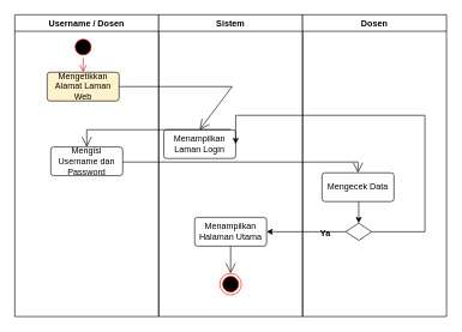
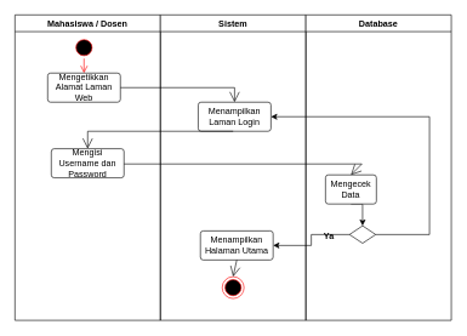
- <mxCell id="2" value="Username / Dosen" style="swimlane;" vertex="1" parent="1"><mxGeometry x="20" y="20" width="200" height="420" as="geometry"><mxRectangle x="60" y="30" width="140" height="23" as="alternateBounds" /></mxGeometry></mxCell>
+ <mxCell id="2" value="Mahasiswa / Dosen" style="swimlane;" vertex="1" parent="1"><mxGeometry x="20" y="20" width="200" height="420" as="geometry"><mxRectangle x="60" y="30" width="140" height="23" as="alternateBounds" /></mxGeometry></mxCell>
- <mxCell id="13" value="Dosen" style="swimlane;" vertex="1" parent="1"><mxGeometry x="420" y="20" width="200" height="420" as="geometry" /></mxCell>
+ <mxCell id="13" value="Database" style="swimlane;" vertex="1" parent="1"><mxGeometry x="420" y="20" width="200" height="420" as="geometry" /></mxCell>
- <mxCell id="5" value="Mengetikkan Alamat Laman Web" style="rounded=1;arcSize=10;whiteSpace=wrap;html=1;align=center;fillColor=#fff2cc;" vertex="1" parent="2"><mxGeometry x="45" y="80" width="100" height="40" as="geometry" /></mxCell>
+ <mxCell id="5" value="Mengetikkan Alamat Laman Web" style="rounded=1;arcSize=10;whiteSpace=wrap;html=1;align=center;" vertex="1" parent="2"><mxGeometry x="45" y="80" width="100" height="40" as="geometry" /></mxCell>
- <mxCell id="8" value="Menampilkan Laman Login" style="rounded=1;arcSize=10;whiteSpace=wrap;html=1;align=center;" vertex="1" parent="7"><mxGeometry x="7" y="160" width="100" height="40" as="geometry" /></mxCell>
+ <mxCell id="8" value="Menampilkan Laman Login" style="rounded=1;arcSize=10;whiteSpace=wrap;html=1;align=center;" vertex="1" parent="7"><mxGeometry x="52" y="120" width="100" height="40" as="geometry" /></mxCell>
- <mxCell id="15" value="Mengecek Data" style="rounded=1;arcSize=10;whiteSpace=wrap;html=1;align=center;" vertex="1" parent="13"><mxGeometry x="27" y="220" width="100" height="40" as="geometry" /></mxCell>
+ <mxCell id="15" value="Mengecek Data" style="rounded=1;arcSize=10;whiteSpace=wrap;html=1;align=center;" vertex="1" parent="13"><mxGeometry x="27" y="220" width="70" height="40" as="geometry" /></mxCell>
- <mxCell id="9" value="Menampilkan Halaman Utama" style="rounded=1;arcSize=10;whiteSpace=wrap;html=1;align=center;" vertex="1" parent="7"><mxGeometry x="50" y="282" width="100" height="40" as="geometry" /></mxCell>
+ <mxCell id="9" value="Menampilkan Halaman Utama" style="rounded=1;arcSize=10;whiteSpace=wrap;html=1;align=center;" vertex="1" parent="7"><mxGeometry x="55" y="297" width="100" height="40" as="geometry" /></mxCell>
